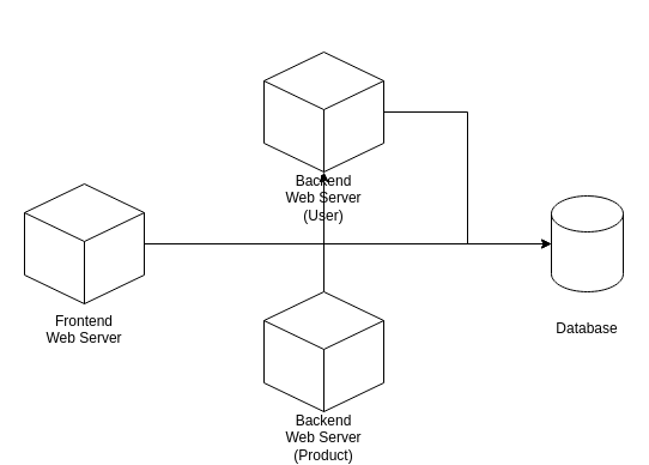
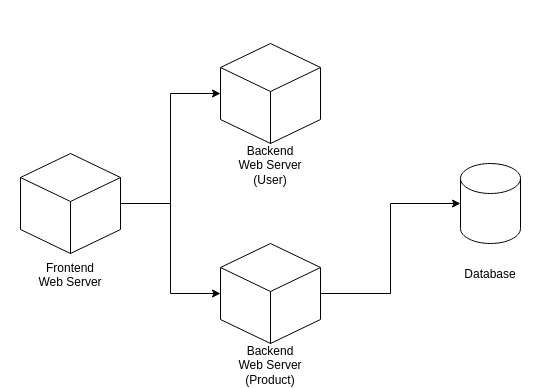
- <mxCell id="6" style="edgeStyle=orthogonalEdgeStyle;rounded=0;orthogonalLoop=1;jettySize=auto;html=1;entryX=0;entryY=0.5;entryDx=0;entryDy=0;entryPerimeter=0;" edge="1" parent="1" source="7" target="2"><mxGeometry relative="1" as="geometry" /></mxCell>
+ <mxCell id="4" style="edgeStyle=orthogonalEdgeStyle;rounded=0;orthogonalLoop=1;jettySize=auto;html=1;entryX=0;entryY=0.5;entryDx=0;entryDy=0;entryPerimeter=0;" edge="1" parent="1" source="5" target="7"><mxGeometry relative="1" as="geometry" /></mxCell>
- <mxCell id="8" style="edgeStyle=orthogonalEdgeStyle;rounded=0;orthogonalLoop=1;jettySize=auto;html=1;" edge="1" parent="1" source="9" target="7"><mxGeometry relative="1" as="geometry" /></mxCell>
+ <mxCell id="8" style="edgeStyle=orthogonalEdgeStyle;rounded=0;orthogonalLoop=1;jettySize=auto;html=1;" edge="1" parent="1" source="9" target="2"><mxGeometry relative="1" as="geometry" /></mxCell>
- <mxCell id="3" style="edgeStyle=orthogonalEdgeStyle;rounded=0;orthogonalLoop=1;jettySize=auto;html=1;" edge="1" parent="1" source="5" target="2"><mxGeometry relative="1" as="geometry" /></mxCell>
+ <mxCell id="3" style="edgeStyle=orthogonalEdgeStyle;rounded=0;orthogonalLoop=1;jettySize=auto;html=1;" edge="1" parent="1" source="5" target="9"><mxGeometry relative="1" as="geometry" /></mxCell>
